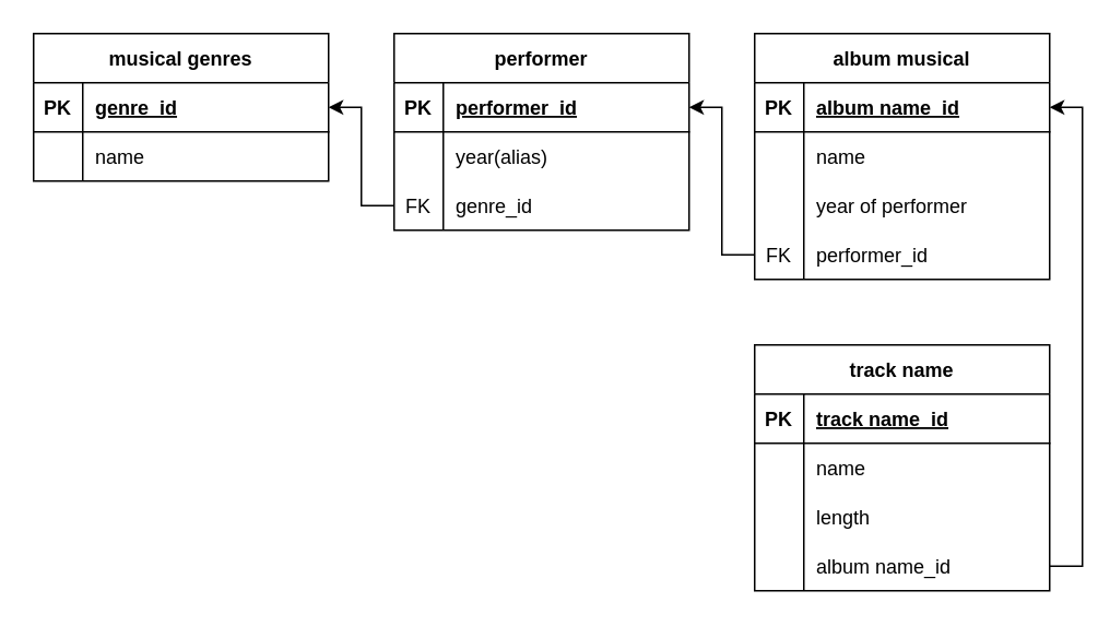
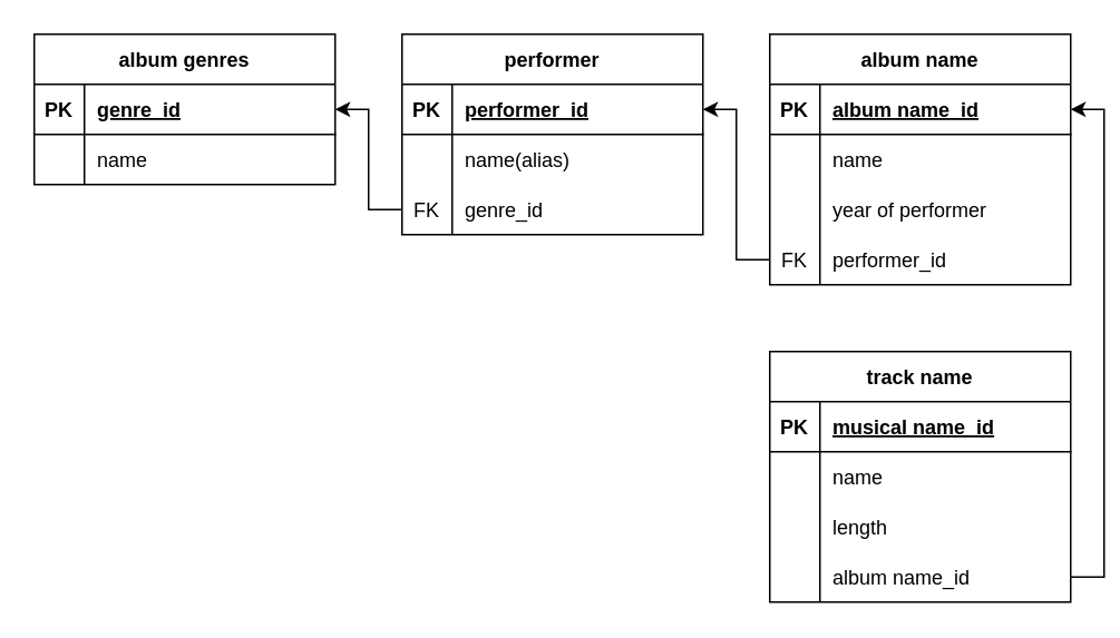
- <mxCell id="2" value="musical genres" style="shape=table;startSize=30;container=1;collapsible=1;childLayout=tableLayout;fixedRows=1;rowLines=0;fontStyle=1;align=center;resizeLast=1;" parent="1" vertex="1"><mxGeometry x="20" y="20" width="180" height="90" as="geometry" /></mxCell>
+ <mxCell id="2" value="album genres" style="shape=table;startSize=30;container=1;collapsible=1;childLayout=tableLayout;fixedRows=1;rowLines=0;fontStyle=1;align=center;resizeLast=1;" parent="1" vertex="1"><mxGeometry x="20" y="20" width="180" height="90" as="geometry" /></mxCell>
- <mxCell id="19" value="album musical" style="shape=table;startSize=30;container=1;collapsible=1;childLayout=tableLayout;fixedRows=1;rowLines=0;fontStyle=1;align=center;resizeLast=1;" vertex="1" parent="1"><mxGeometry x="460" y="20" width="180" height="150" as="geometry" /></mxCell>
+ <mxCell id="19" value="album name" style="shape=table;startSize=30;container=1;collapsible=1;childLayout=tableLayout;fixedRows=1;rowLines=0;fontStyle=1;align=center;resizeLast=1;" vertex="1" parent="1"><mxGeometry x="460" y="20" width="180" height="150" as="geometry" /></mxCell>
- <mxCell id="15" value="year(alias)" style="shape=partialRectangle;connectable=0;fillColor=none;top=0;left=0;bottom=0;right=0;align=left;spacingLeft=6;overflow=hidden;" parent="13" vertex="1"><mxGeometry x="30" width="150" height="30" as="geometry"><mxRectangle width="150" height="30" as="alternateBounds" /></mxGeometry></mxCell>
+ <mxCell id="15" value="name(alias)" style="shape=partialRectangle;connectable=0;fillColor=none;top=0;left=0;bottom=0;right=0;align=left;spacingLeft=6;overflow=hidden;" parent="13" vertex="1"><mxGeometry x="30" width="150" height="30" as="geometry"><mxRectangle width="150" height="30" as="alternateBounds" /></mxGeometry></mxCell>
- <mxCell id="35" value="track name_id" style="shape=partialRectangle;connectable=0;fillColor=none;top=0;left=0;bottom=0;right=0;align=left;spacingLeft=6;fontStyle=5;overflow=hidden;" vertex="1" parent="33"><mxGeometry x="30" width="150" height="30" as="geometry"><mxRectangle width="150" height="30" as="alternateBounds" /></mxGeometry></mxCell>
+ <mxCell id="35" value="musical name_id" style="shape=partialRectangle;connectable=0;fillColor=none;top=0;left=0;bottom=0;right=0;align=left;spacingLeft=6;fontStyle=5;overflow=hidden;" vertex="1" parent="33"><mxGeometry x="30" width="150" height="30" as="geometry"><mxRectangle width="150" height="30" as="alternateBounds" /></mxGeometry></mxCell>
